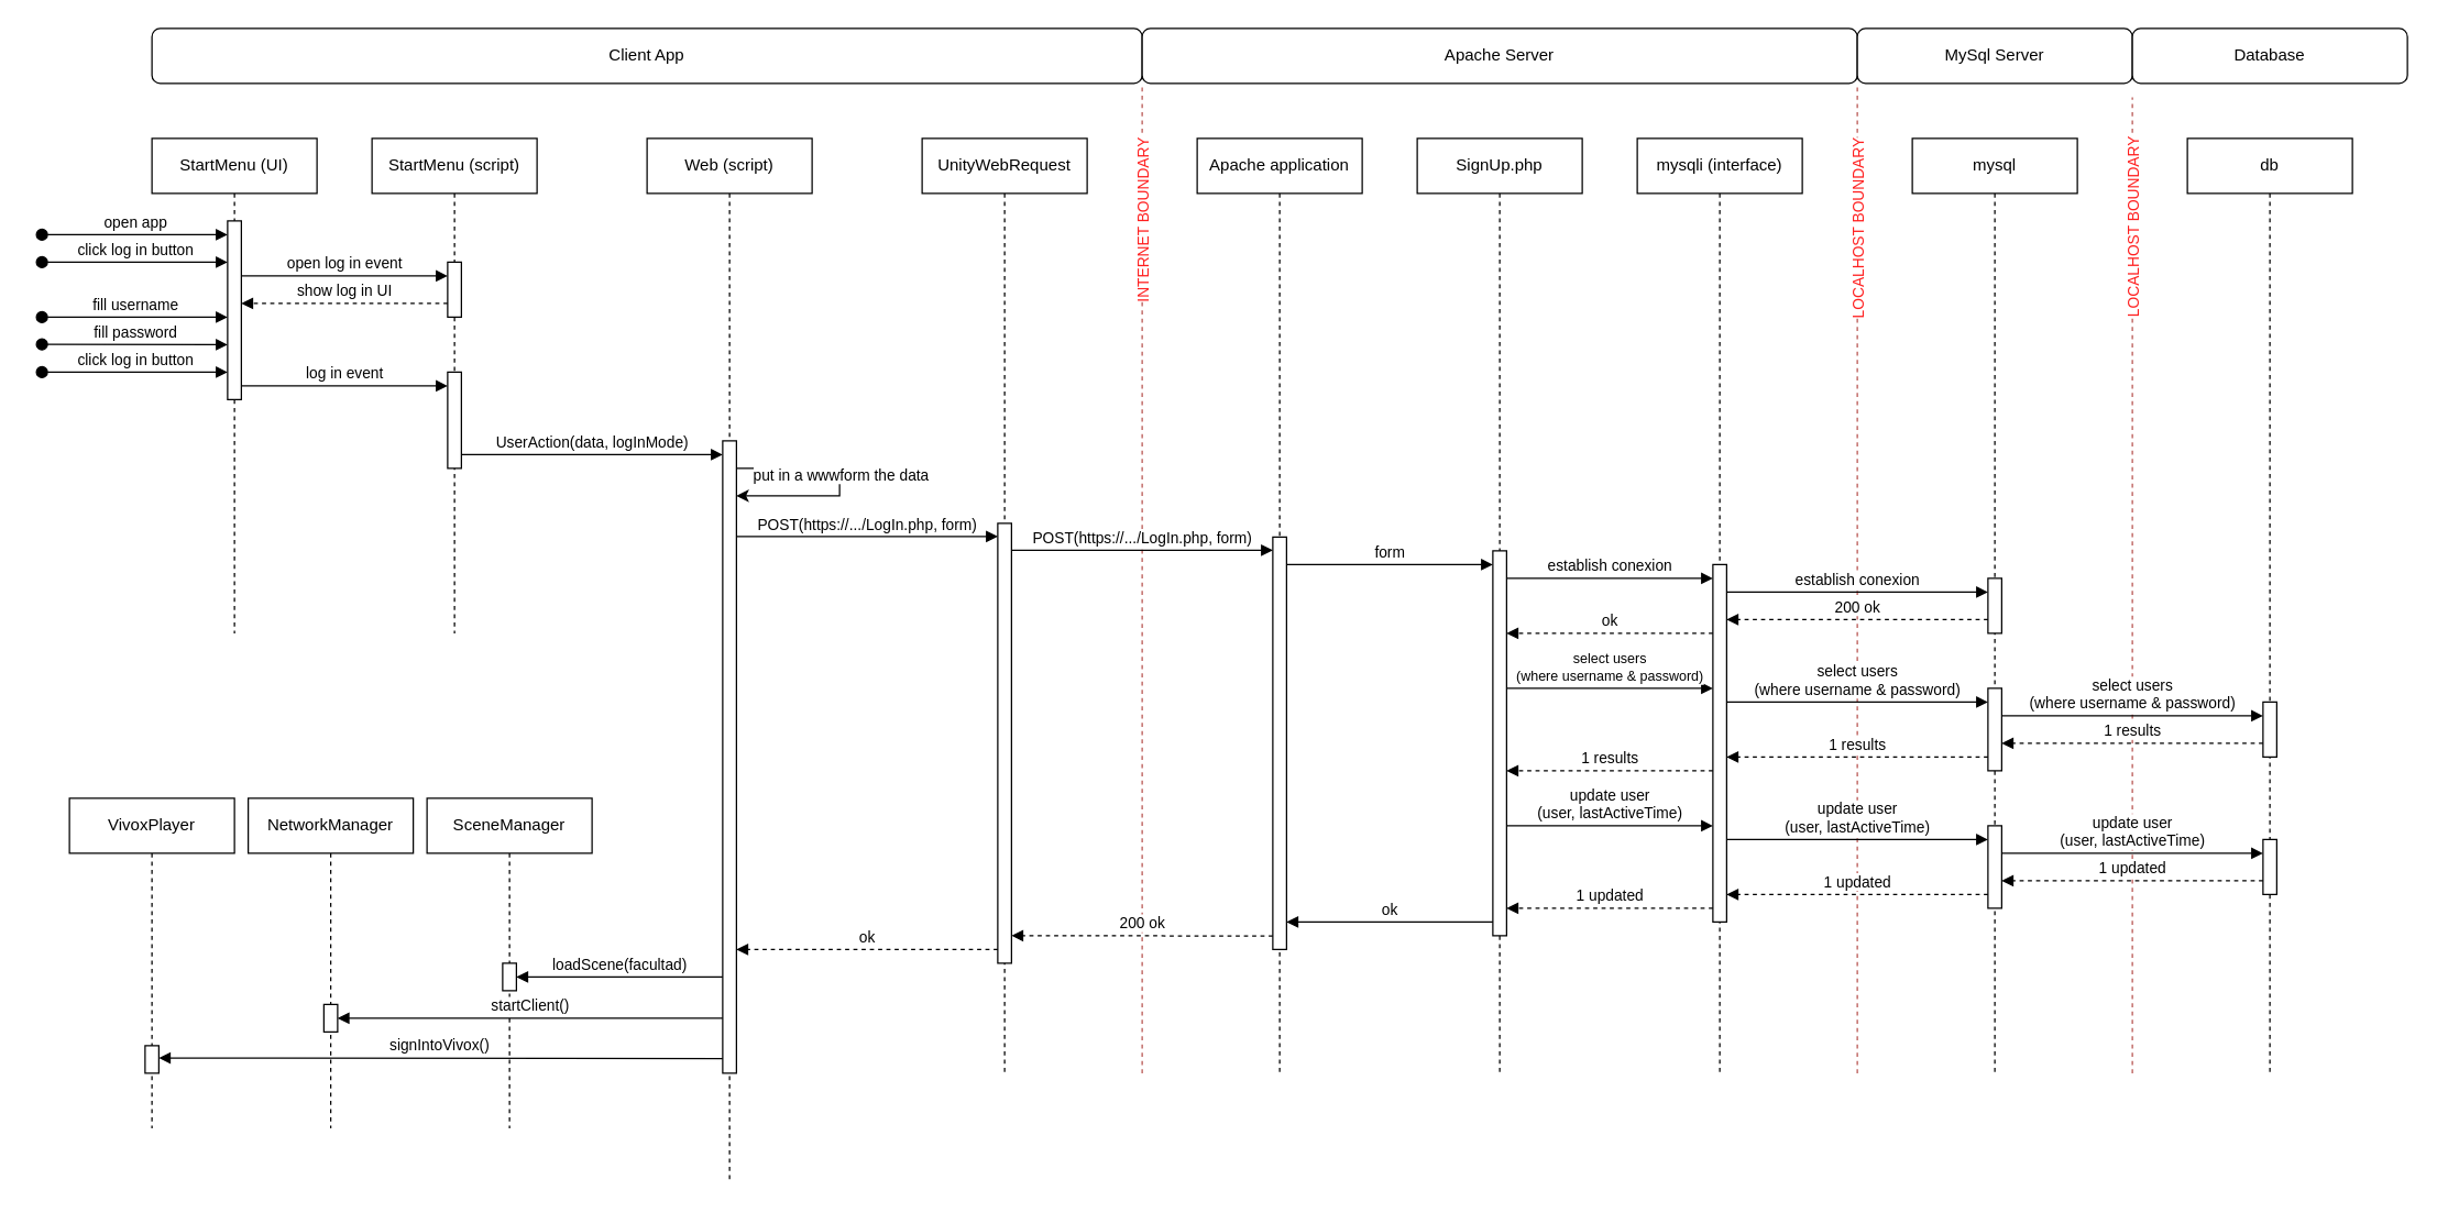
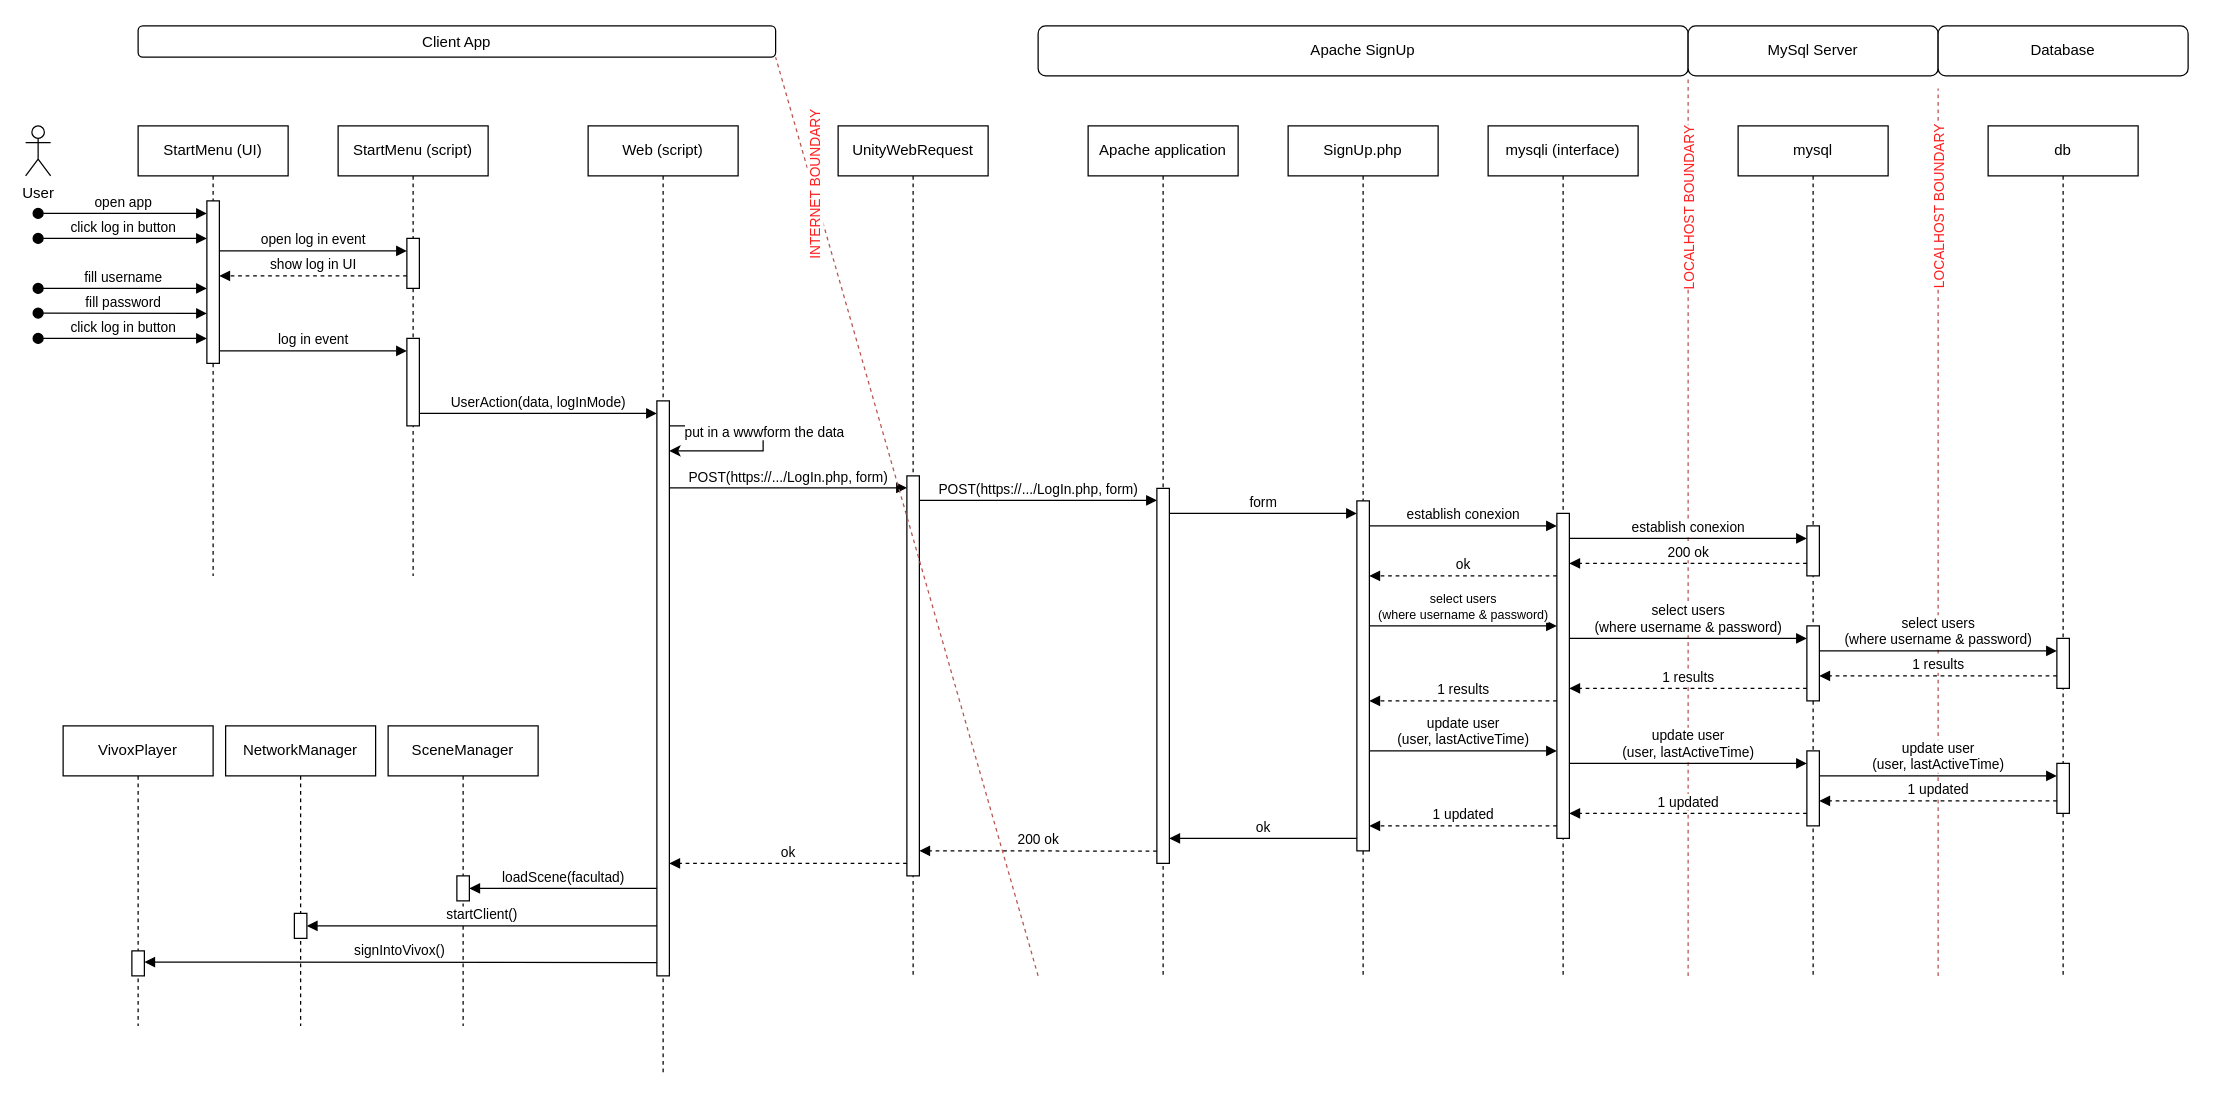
- <mxCell id="26" value="Client App" style="rounded=1;whiteSpace=wrap;html=1;" parent="1" vertex="1"><mxGeometry x="110" y="20" width="720" height="40" as="geometry" /></mxCell>
+ <mxCell id="26" value="Client App" style="rounded=1;whiteSpace=wrap;html=1;" parent="1" vertex="1"><mxGeometry x="110" y="20" width="510" height="25" as="geometry" /></mxCell>
- <mxCell id="29" value="Apache Server" style="rounded=1;whiteSpace=wrap;html=1;" parent="1" vertex="1"><mxGeometry x="830" y="20" width="520" height="40" as="geometry" /></mxCell>
+ <mxCell id="29" value="Apache SignUp" style="rounded=1;whiteSpace=wrap;html=1;" parent="1" vertex="1"><mxGeometry x="830" y="20" width="520" height="40" as="geometry" /></mxCell>
+ <mxCell id="10" value="User" style="shape=umlActor;verticalLabelPosition=bottom;verticalAlign=top;html=1;outlineConnect=0;" parent="1" vertex="1"><mxGeometry x="20" y="100" width="20" height="40" as="geometry" /></mxCell>
